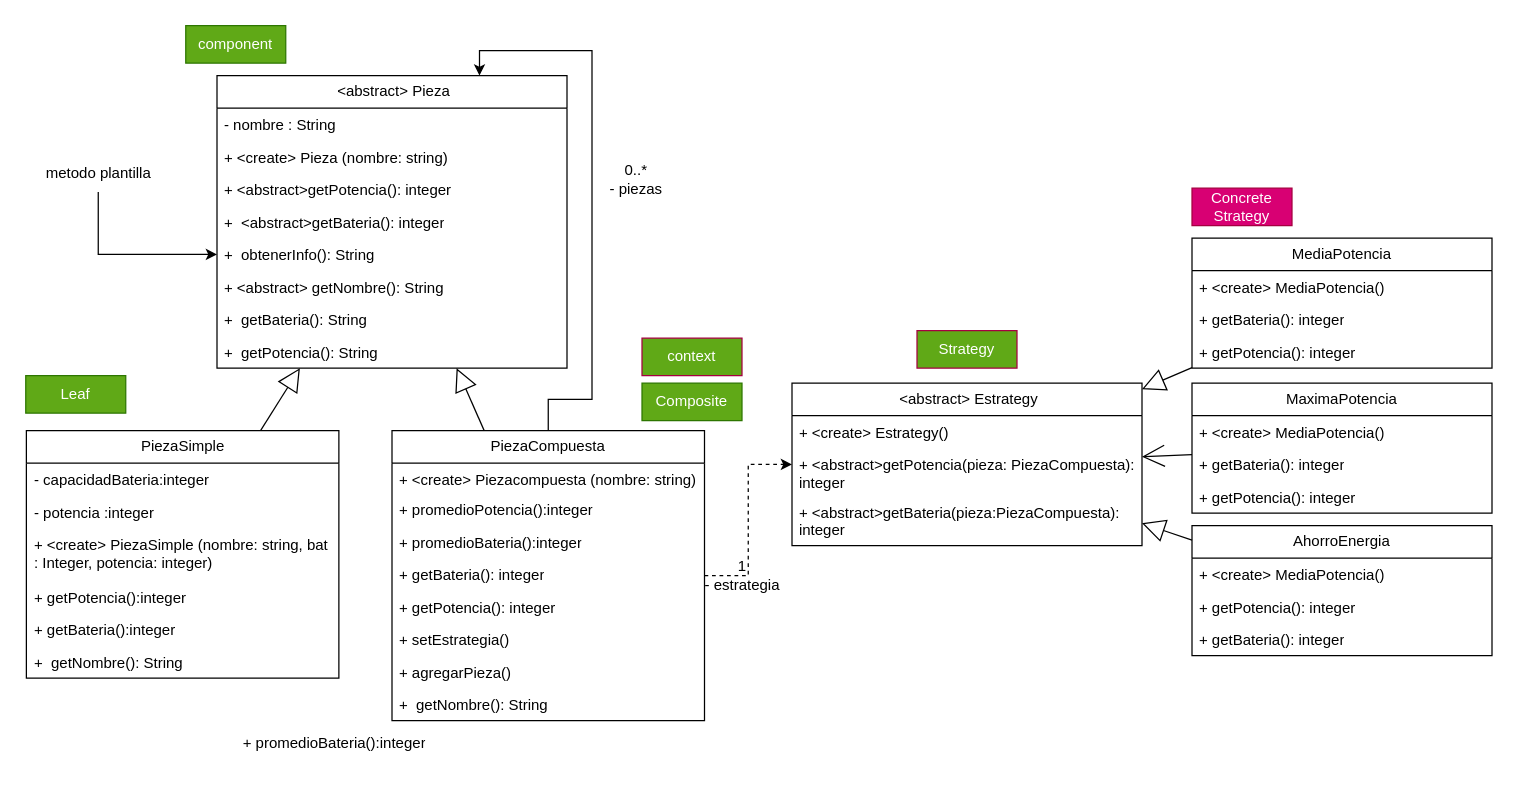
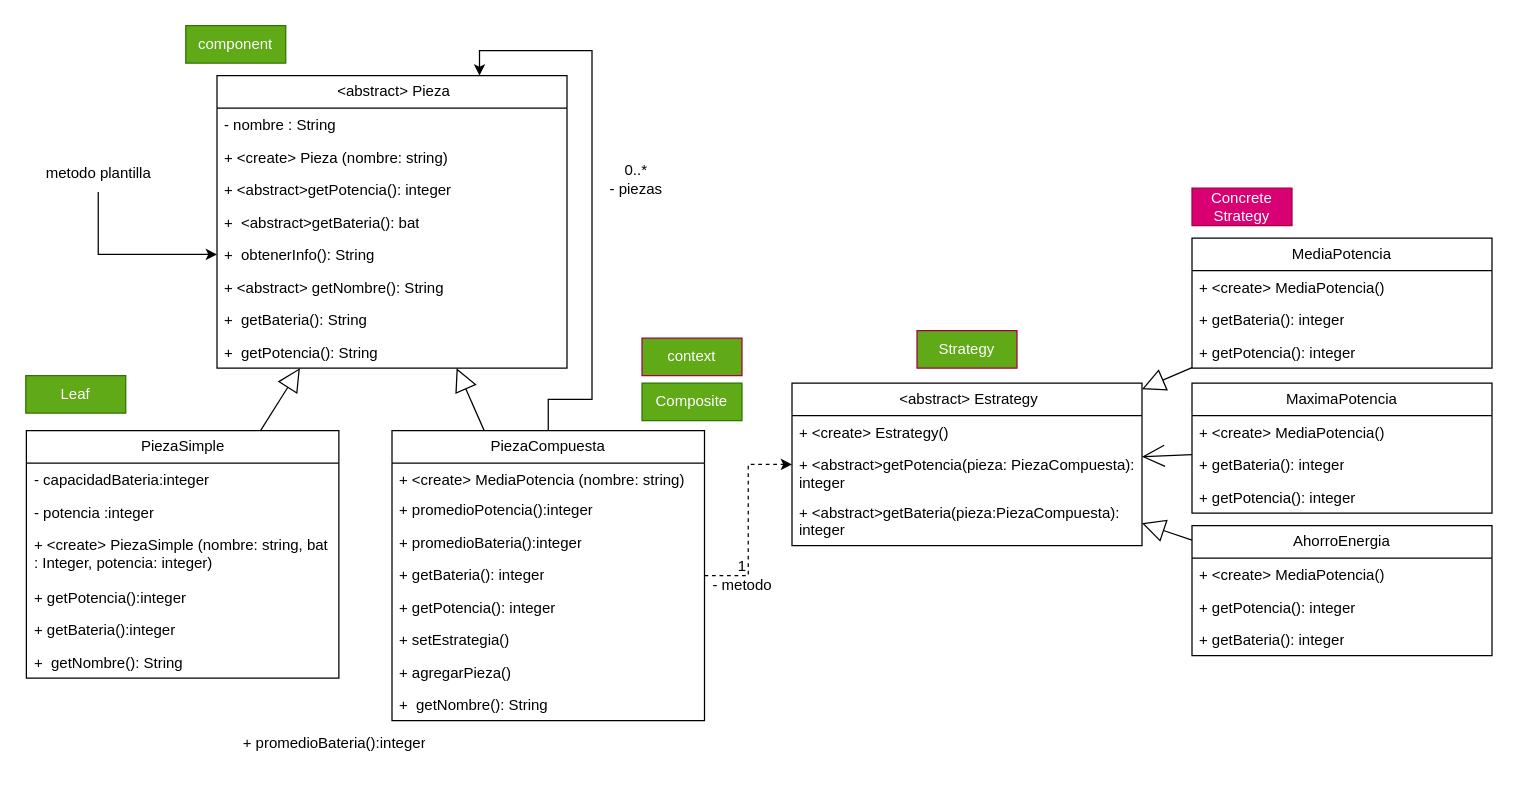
- <mxCell id="6" value="+&amp;nbsp;&amp;nbsp;&amp;lt;abstract&amp;gt;getBateria(): integer" style="text;strokeColor=none;fillColor=none;align=left;verticalAlign=top;spacingLeft=4;spacingRight=4;overflow=hidden;rotatable=0;points=[[0,0.5],[1,0.5]];portConstraint=eastwest;whiteSpace=wrap;html=1;" vertex="1" parent="2"><mxGeometry y="104" width="280" height="26" as="geometry" /></mxCell>
+ <mxCell id="6" value="+&amp;nbsp;&amp;nbsp;&amp;lt;abstract&amp;gt;getBateria(): bat" style="text;strokeColor=none;fillColor=none;align=left;verticalAlign=top;spacingLeft=4;spacingRight=4;overflow=hidden;rotatable=0;points=[[0,0.5],[1,0.5]];portConstraint=eastwest;whiteSpace=wrap;html=1;" vertex="1" parent="2"><mxGeometry y="104" width="280" height="26" as="geometry" /></mxCell>
- <mxCell id="21" value="+ &amp;lt;create&amp;gt; Piezacompuesta (nombre: string)" style="text;strokeColor=none;fillColor=none;align=left;verticalAlign=top;spacingLeft=4;spacingRight=4;overflow=hidden;rotatable=0;points=[[0,0.5],[1,0.5]];portConstraint=eastwest;whiteSpace=wrap;html=1;" vertex="1" parent="20"><mxGeometry y="26" width="250" height="24" as="geometry" /></mxCell>
+ <mxCell id="21" value="+ &amp;lt;create&amp;gt; MediaPotencia (nombre: string)" style="text;strokeColor=none;fillColor=none;align=left;verticalAlign=top;spacingLeft=4;spacingRight=4;overflow=hidden;rotatable=0;points=[[0,0.5],[1,0.5]];portConstraint=eastwest;whiteSpace=wrap;html=1;" vertex="1" parent="20"><mxGeometry y="26" width="250" height="24" as="geometry" /></mxCell>
- <mxCell id="45" value="1&lt;div&gt;- estrategia&lt;/div&gt;" style="text;html=1;align=center;verticalAlign=middle;resizable=0;points=[];autosize=1;strokeColor=none;fillColor=none;" vertex="1" parent="1"><mxGeometry x="553" y="440" width="80" height="40" as="geometry" /></mxCell>
+ <mxCell id="45" value="1&lt;div&gt;- metodo&lt;/div&gt;" style="text;html=1;align=center;verticalAlign=middle;resizable=0;points=[];autosize=1;strokeColor=none;fillColor=none;" vertex="1" parent="1"><mxGeometry x="553" y="440" width="80" height="40" as="geometry" /></mxCell>
